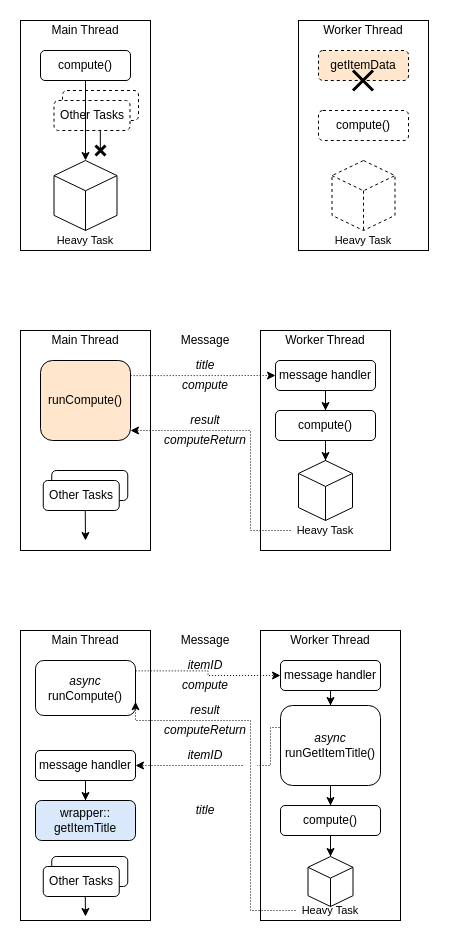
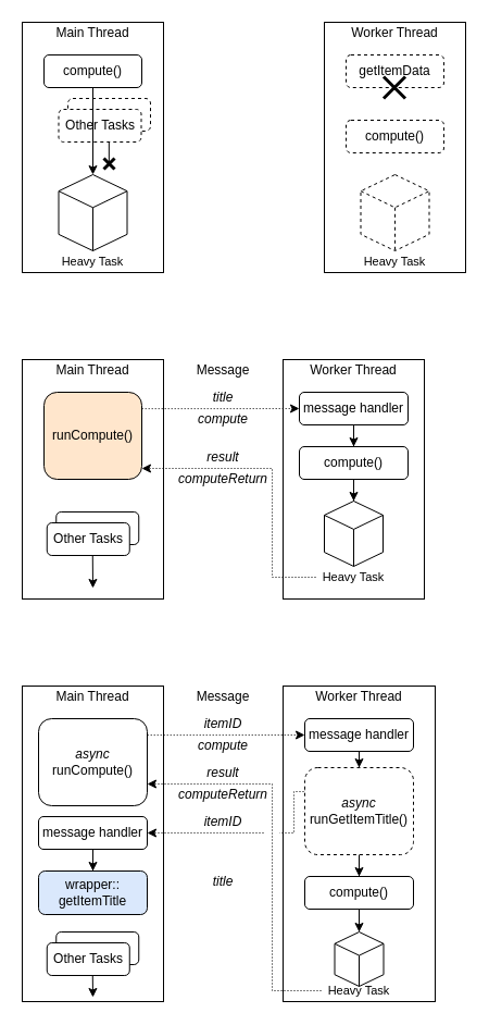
- <mxCell id="69" value="getItemData" style="rounded=1;whiteSpace=wrap;html=1;dashed=1;fillColor=#ffe6cc;" vertex="1" parent="1"><mxGeometry x="318" y="50" width="90" height="30" as="geometry" /></mxCell>
+ <mxCell id="69" value="getItemData" style="rounded=1;whiteSpace=wrap;html=1;dashed=1;" vertex="1" parent="1"><mxGeometry x="318" y="50" width="90" height="30" as="geometry" /></mxCell>
- <mxCell id="40" value="&lt;i&gt;async&lt;/i&gt;&lt;div&gt;runCompute()&lt;/div&gt;" style="rounded=1;whiteSpace=wrap;html=1;" vertex="1" parent="1"><mxGeometry x="35" y="660" width="100" height="55" as="geometry" /></mxCell>
+ <mxCell id="40" value="&lt;i&gt;async&lt;/i&gt;&lt;div&gt;runCompute()&lt;/div&gt;" style="rounded=1;whiteSpace=wrap;html=1;" vertex="1" parent="1"><mxGeometry x="35" y="660" width="100" height="80" as="geometry" /></mxCell>
- <mxCell id="57" value="&lt;div&gt;&lt;i&gt;async&lt;/i&gt;&lt;/div&gt;runGetItemTitle()" style="rounded=1;whiteSpace=wrap;html=1;" vertex="1" parent="1"><mxGeometry x="280" y="705" width="100" height="80" as="geometry" /></mxCell>
+ <mxCell id="57" value="&lt;div&gt;&lt;i&gt;async&lt;/i&gt;&lt;/div&gt;runGetItemTitle()" style="rounded=1;whiteSpace=wrap;html=1;dashed=1;" vertex="1" parent="1"><mxGeometry x="280" y="705" width="100" height="80" as="geometry" /></mxCell>
